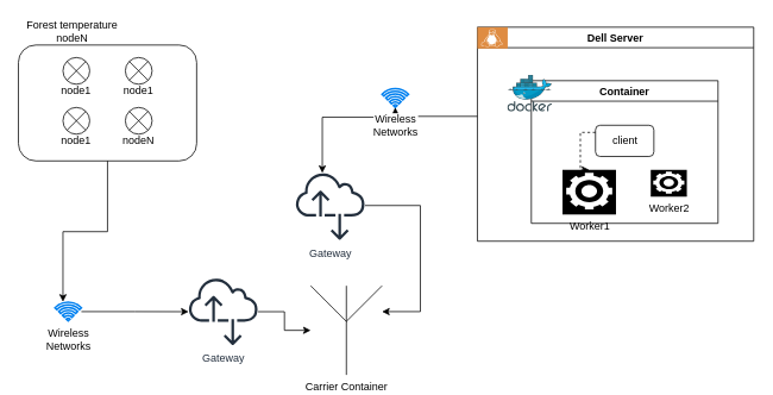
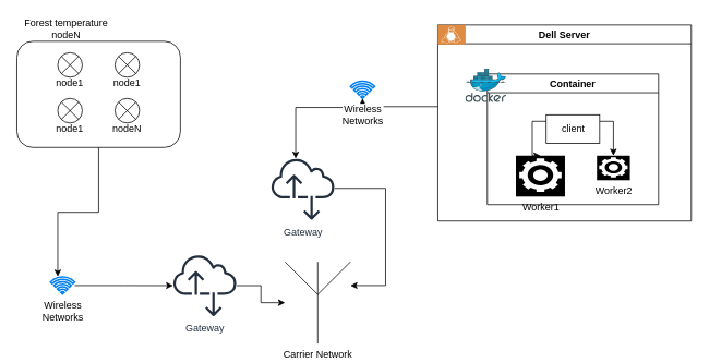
- <mxCell id="15" value="client" style="whiteSpace=wrap;html=1;fillColor=none;rounded=1;" vertex="1" parent="9"><mxGeometry x="72" y="50" width="65.5" height="35" as="geometry" /></mxCell>
+ <mxCell id="15" value="client" style="rounded=0;whiteSpace=wrap;html=1;fillColor=none;" vertex="1" parent="9"><mxGeometry x="72" y="50" width="65.5" height="35" as="geometry" /></mxCell>
+ <mxCell id="14" style="edgeStyle=orthogonalEdgeStyle;rounded=0;orthogonalLoop=1;jettySize=auto;html=1;entryX=0.5;entryY=0;entryDx=0;entryDy=0;entryPerimeter=0;" edge="1" parent="9" source="15" target="12"><mxGeometry relative="1" as="geometry"><Array as="points"><mxPoint x="154" y="58" /></Array></mxGeometry></mxCell>
- <mxCell id="13" style="edgeStyle=orthogonalEdgeStyle;rounded=0;orthogonalLoop=1;jettySize=auto;html=1;entryX=0.5;entryY=0;entryDx=0;entryDy=0;entryPerimeter=0;dashed=1;" edge="1" parent="9" source="15" target="11"><mxGeometry relative="1" as="geometry"><Array as="points"><mxPoint x="55" y="58" /></Array></mxGeometry></mxCell>
+ <mxCell id="13" style="edgeStyle=orthogonalEdgeStyle;rounded=0;orthogonalLoop=1;jettySize=auto;html=1;entryX=0.5;entryY=0;entryDx=0;entryDy=0;entryPerimeter=0;" edge="1" parent="9" source="15" target="11"><mxGeometry relative="1" as="geometry"><Array as="points"><mxPoint x="55" y="58" /></Array></mxGeometry></mxCell>
- <mxCell id="22" value="Carrier Container" style="verticalLabelPosition=bottom;shadow=0;dashed=0;align=center;html=1;verticalAlign=top;shape=mxgraph.electrical.radio.aerial_-_antenna_1;fillColor=none;" vertex="1" parent="1"><mxGeometry x="348" y="320" width="80" height="100" as="geometry" /></mxCell>
+ <mxCell id="22" value="Carrier Network" style="verticalLabelPosition=bottom;shadow=0;dashed=0;align=center;html=1;verticalAlign=top;shape=mxgraph.electrical.radio.aerial_-_antenna_1;fillColor=none;" vertex="1" parent="1"><mxGeometry x="348" y="320" width="80" height="100" as="geometry" /></mxCell>
